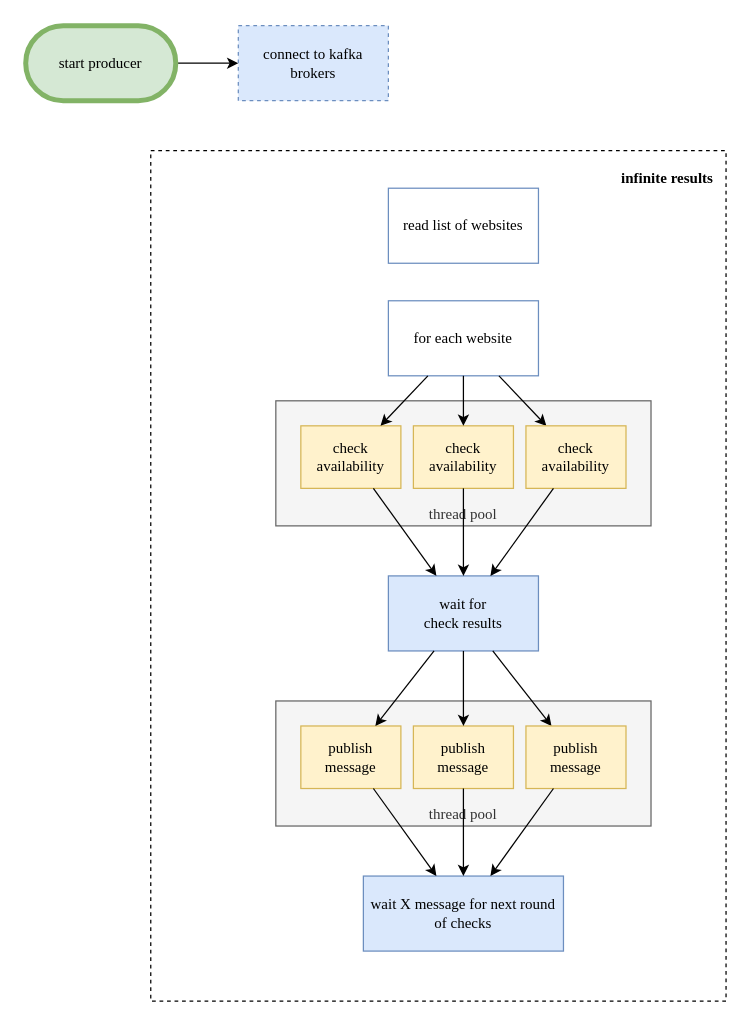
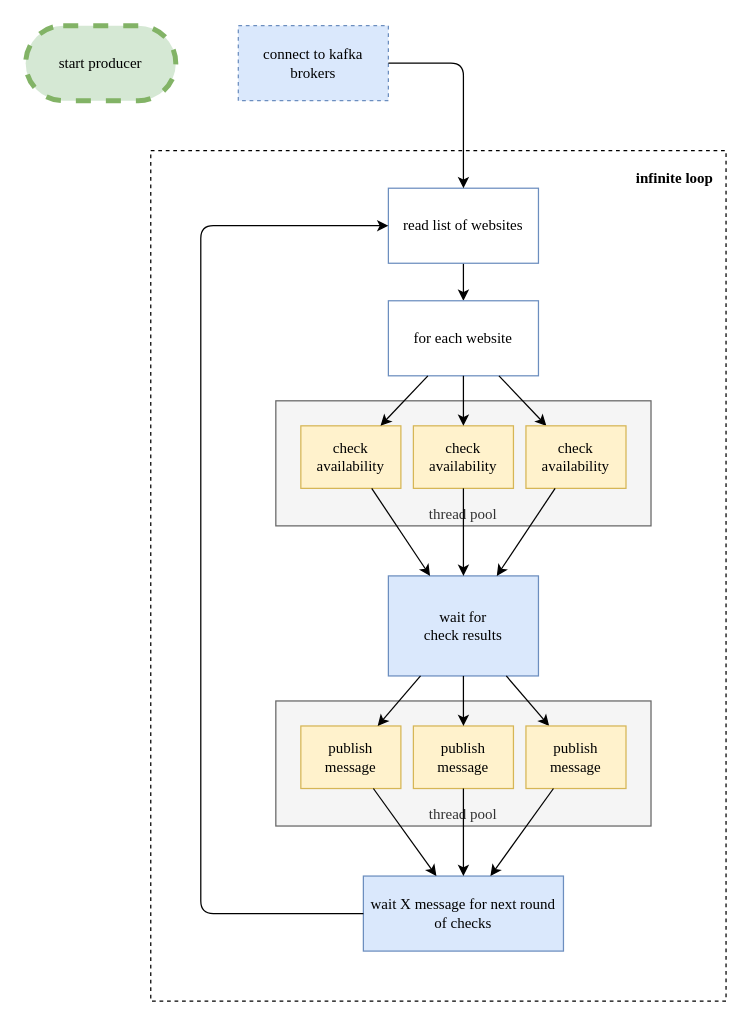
- <mxCell id="5" value="start producer" style="rounded=1;whiteSpace=wrap;html=1;fillColor=#d5e8d4;strokeColor=#82b366;fontFamily=Tahoma;arcSize=50;strokeWidth=4;" vertex="1" parent="1"><mxGeometry x="20" y="20" width="120" height="60" as="geometry" /></mxCell>
+ <mxCell id="5" value="start producer" style="rounded=1;whiteSpace=wrap;html=1;fillColor=#d5e8d4;strokeColor=#82b366;fontFamily=Tahoma;arcSize=50;strokeWidth=4;dashed=1;" vertex="1" parent="1"><mxGeometry x="20" y="20" width="120" height="60" as="geometry" /></mxCell>
- <mxCell id="4" value="" style="edgeStyle=orthogonalEdgeStyle;rounded=0;orthogonalLoop=1;jettySize=auto;html=1;fontFamily=Tahoma;" edge="1" parent="1" source="5" target="6"><mxGeometry relative="1" as="geometry" /></mxCell>
+ <mxCell id="32" value="" style="endArrow=classic;html=1;fontFamily=Tahoma;exitX=1;exitY=0.5;exitDx=0;exitDy=0;" edge="1" parent="1" source="6" target="8"><mxGeometry width="50" height="50" relative="1" as="geometry"><mxPoint x="310" y="120" as="sourcePoint" /><mxPoint x="360" y="70" as="targetPoint" /><Array as="points"><mxPoint x="370" y="50" /></Array></mxGeometry></mxCell>
- <mxCell id="2" value="infinite results" style="rounded=0;whiteSpace=wrap;html=1;strokeWidth=1;fontFamily=Tahoma;dashed=1;align=right;verticalAlign=top;spacing=10;fontStyle=1" vertex="1" parent="1"><mxGeometry x="120" y="120" width="460" height="680" as="geometry" /></mxCell>
+ <mxCell id="2" value="infinite loop" style="rounded=0;whiteSpace=wrap;html=1;strokeWidth=1;fontFamily=Tahoma;dashed=1;align=right;verticalAlign=top;spacing=10;fontStyle=1" vertex="1" parent="1"><mxGeometry x="120" y="120" width="460" height="680" as="geometry" /></mxCell>
+ <mxCell id="7" value="" style="edgeStyle=orthogonalEdgeStyle;rounded=0;orthogonalLoop=1;jettySize=auto;html=1;fontFamily=Tahoma;" edge="1" parent="1" source="8" target="9"><mxGeometry relative="1" as="geometry" /></mxCell>
+ <mxCell id="31" value="" style="endArrow=classic;html=1;fontFamily=Tahoma;" edge="1" parent="1" source="26" target="8"><mxGeometry width="50" height="50" relative="1" as="geometry"><mxPoint x="70" y="600" as="sourcePoint" /><mxPoint x="120" y="550" as="targetPoint" /><Array as="points"><mxPoint x="160" y="730" /><mxPoint x="160" y="180" /></Array></mxGeometry></mxCell>
- <mxCell id="15" value="wait for&lt;br&gt;check results" style="rounded=0;whiteSpace=wrap;html=1;fillColor=#dae8fc;strokeColor=#6c8ebf;fontFamily=Tahoma;" vertex="1" parent="1"><mxGeometry x="310" y="460" width="120" height="60" as="geometry" /></mxCell>
+ <mxCell id="15" value="wait for&lt;br&gt;check results" style="rounded=0;whiteSpace=wrap;html=1;fillColor=#dae8fc;strokeColor=#6c8ebf;fontFamily=Tahoma;" vertex="1" parent="1"><mxGeometry x="310" y="460" width="120" height="80" as="geometry" /></mxCell>
